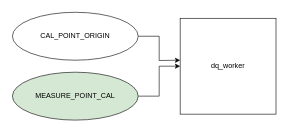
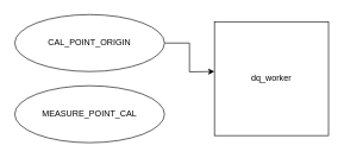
- <mxCell id="5" style="edgeStyle=orthogonalEdgeStyle;rounded=0;orthogonalLoop=1;jettySize=auto;html=1;exitX=1;exitY=0.5;exitDx=0;exitDy=0;entryX=0;entryY=0.5;entryDx=0;entryDy=0;" edge="1" parent="1" source="6" target="2"><mxGeometry relative="1" as="geometry"><mxPoint x="300" y="120" as="targetPoint" /></mxGeometry></mxCell>
- <mxCell id="6" value="MEASURE_POINT_CAL" style="ellipse;whiteSpace=wrap;html=1;fillColor=#d5e8d4;" vertex="1" parent="1"><mxGeometry x="20" y="120" width="210" height="80" as="geometry" /></mxCell>
+ <mxCell id="6" value="MEASURE_POINT_CAL" style="ellipse;whiteSpace=wrap;html=1;" vertex="1" parent="1"><mxGeometry x="20" y="120" width="210" height="80" as="geometry" /></mxCell>
